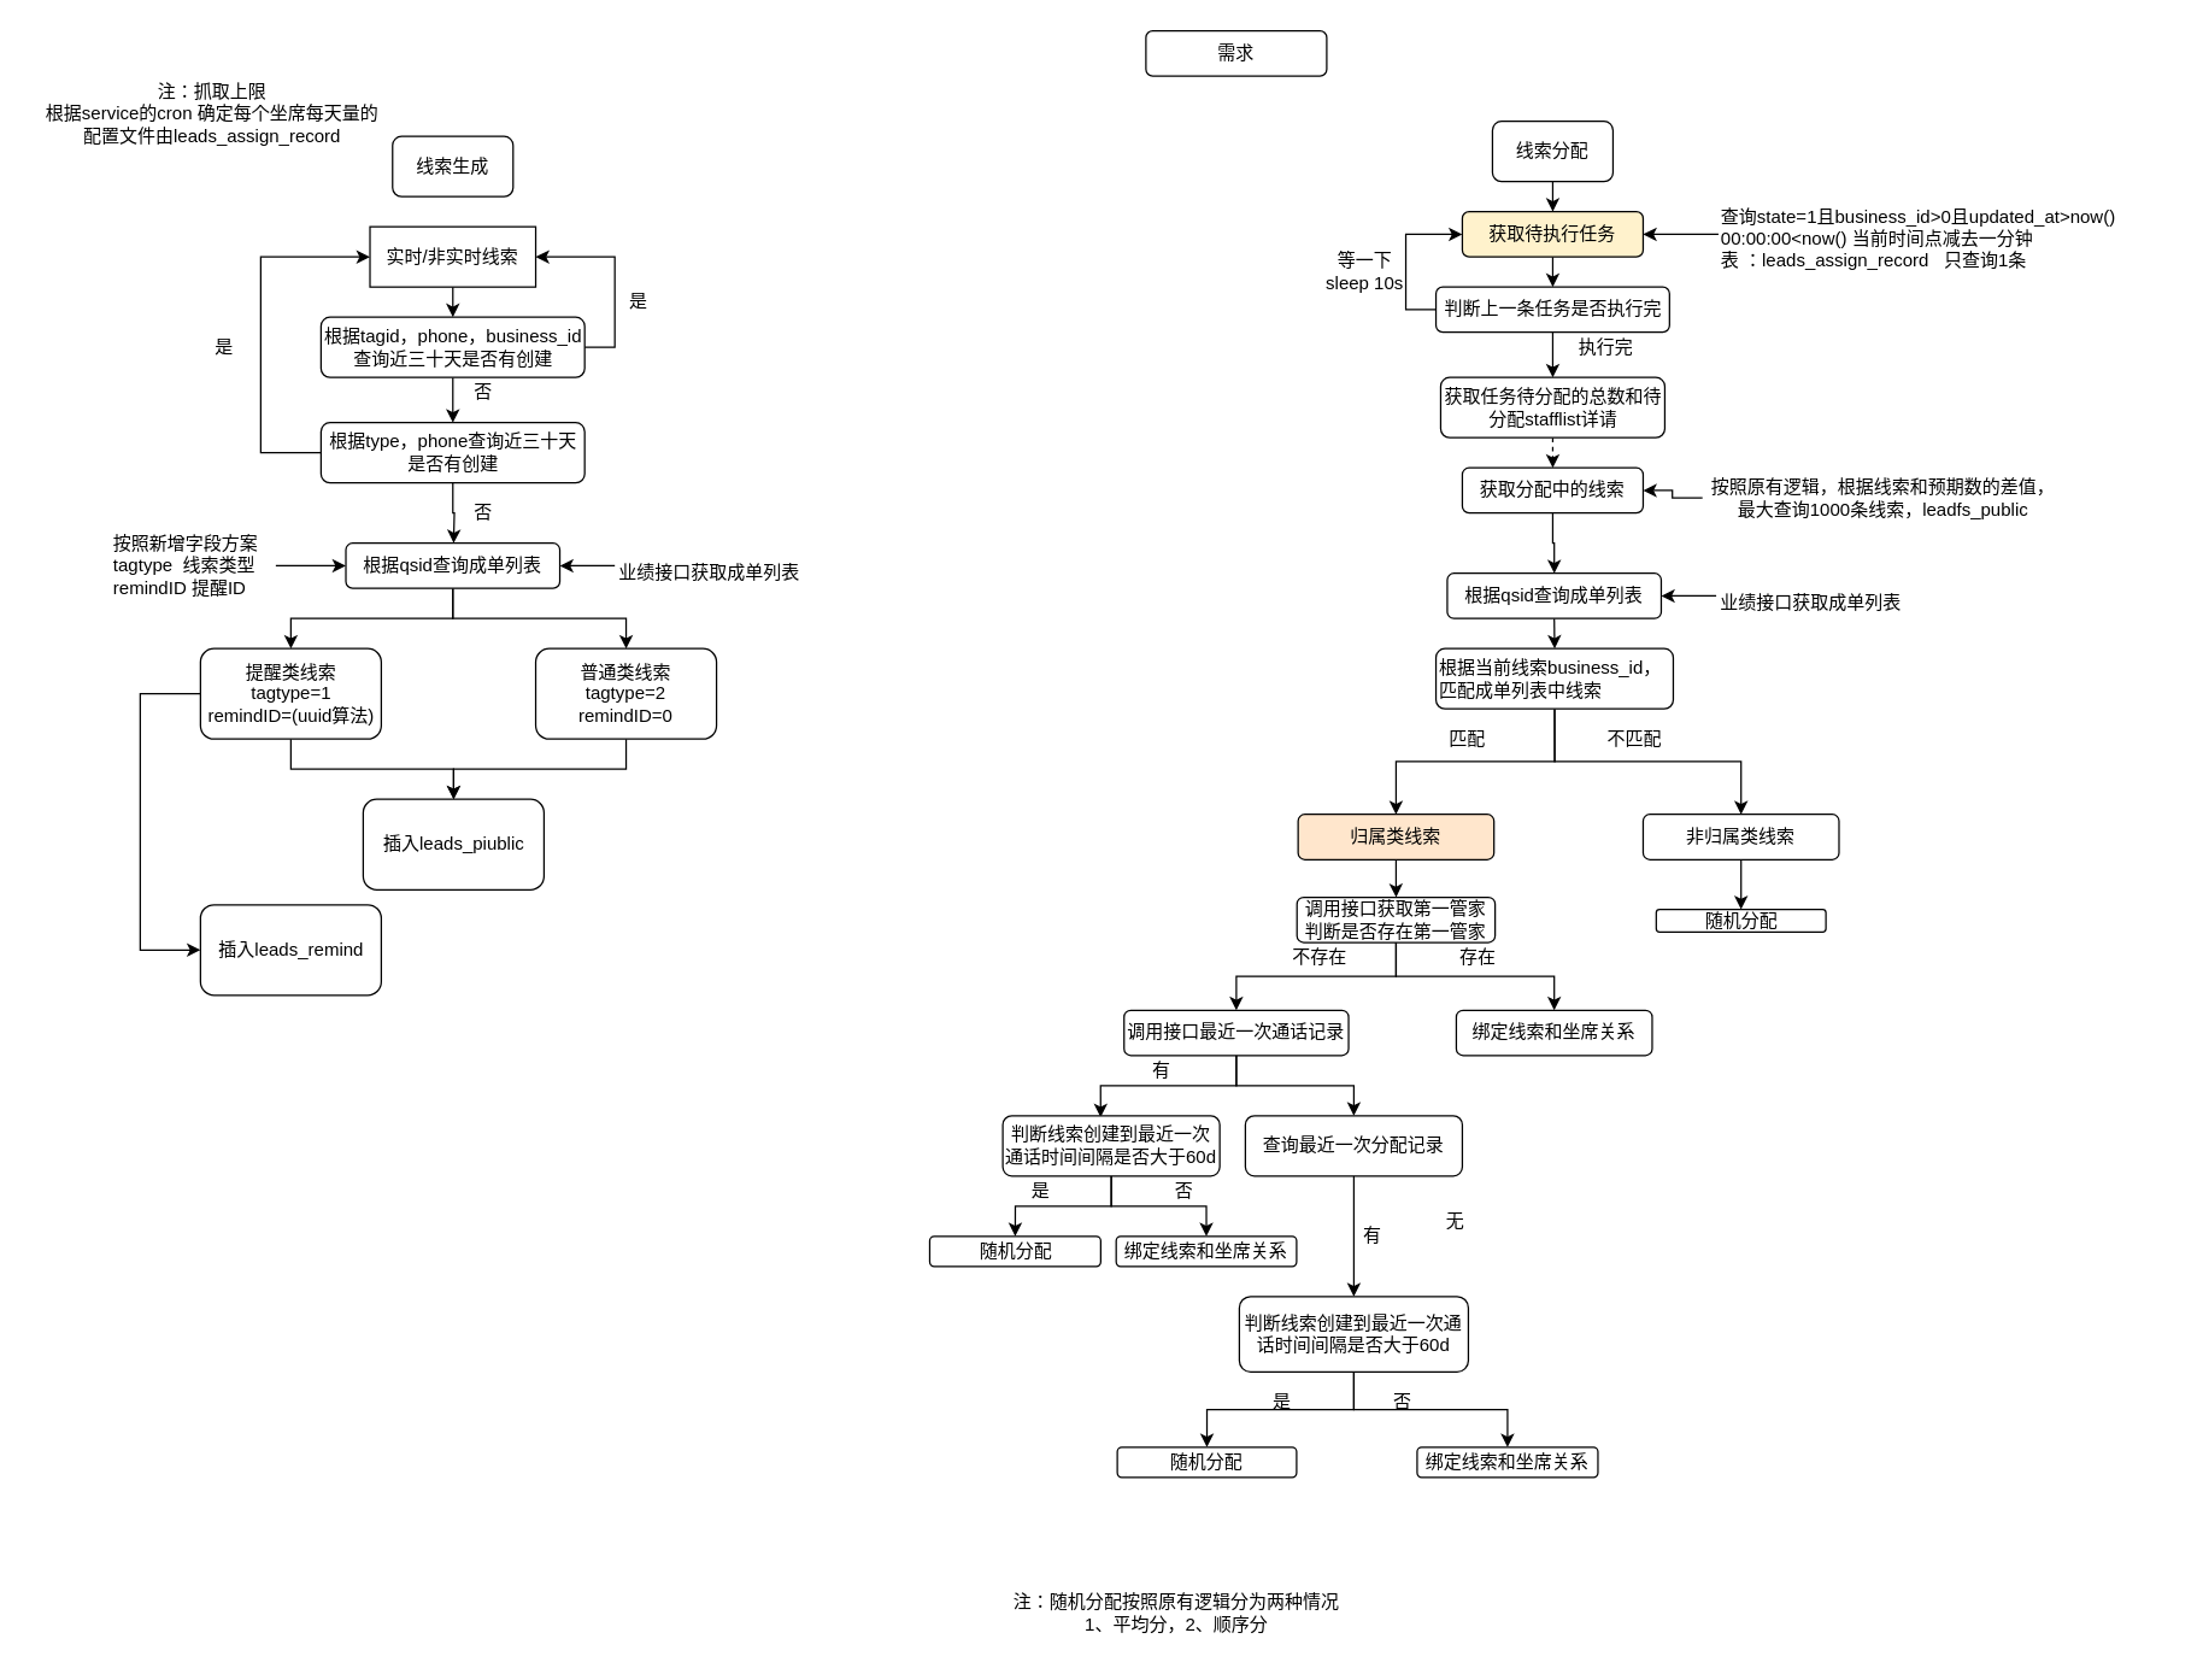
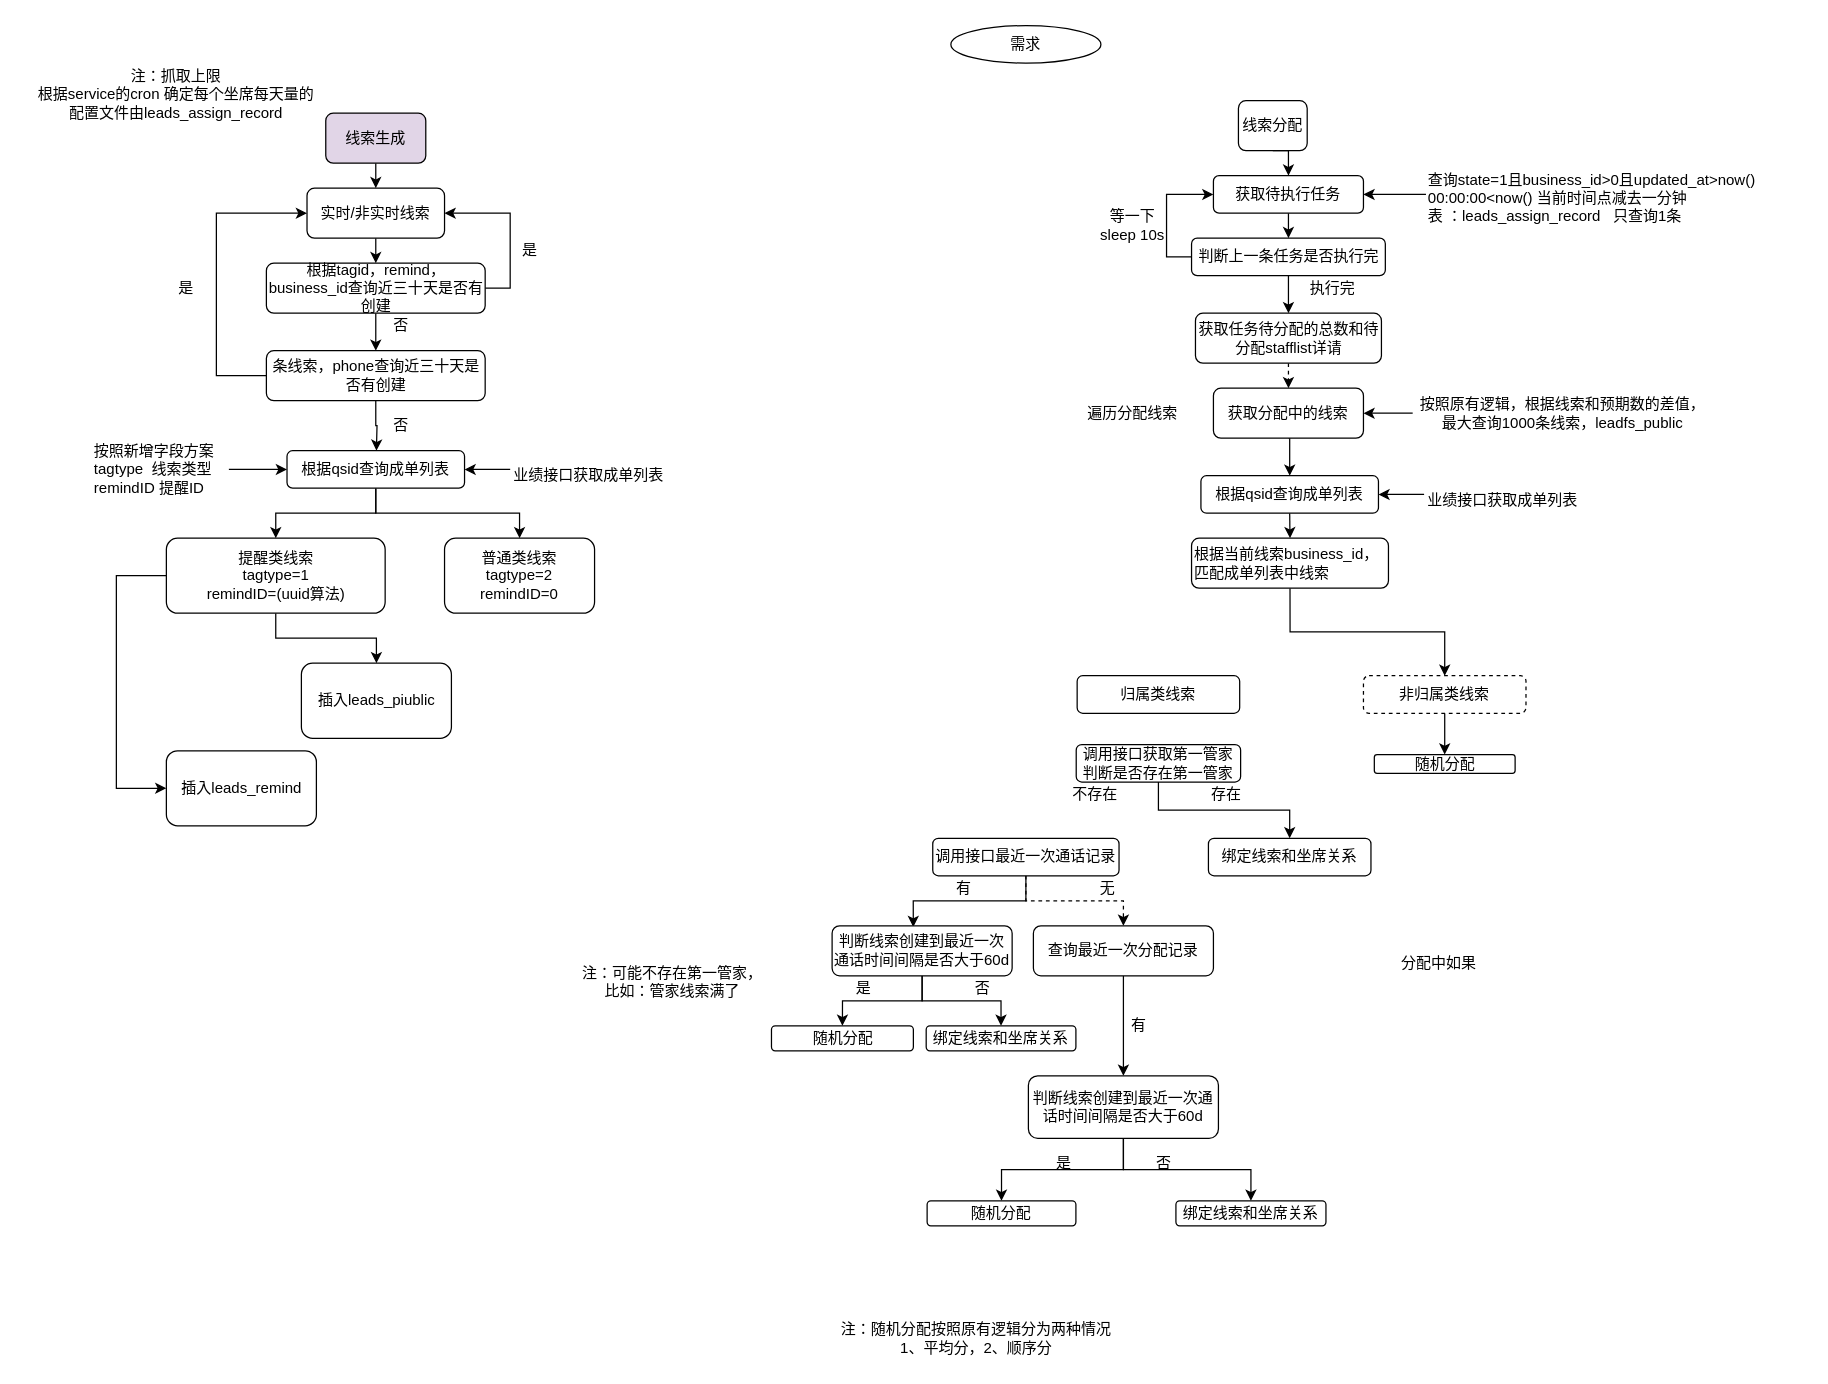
- <mxCell id="2" value="需求" style="rounded=1;whiteSpace=wrap;html=1;" vertex="1" parent="1"><mxGeometry x="760" y="20" width="120" height="30" as="geometry" /></mxCell>
+ <mxCell id="2" value="需求" style="ellipse;whiteSpace=wrap;html=1;" vertex="1" parent="1"><mxGeometry x="760" y="20" width="120" height="30" as="geometry" /></mxCell>
- <mxCell id="6" value="线索分配" style="rounded=1;whiteSpace=wrap;html=1;" vertex="1" parent="1"><mxGeometry x="990" y="80" width="80" height="40" as="geometry" /></mxCell>
+ <mxCell id="6" value="线索分配" style="rounded=1;whiteSpace=wrap;html=1;" vertex="1" parent="1"><mxGeometry x="990" y="80" width="55" height="40" as="geometry" /></mxCell>
- <mxCell id="4" value="线索生成" style="rounded=1;whiteSpace=wrap;html=1;" vertex="1" parent="1"><mxGeometry x="260" y="90" width="80" height="40" as="geometry" /></mxCell>
+ <mxCell id="4" value="线索生成" style="rounded=1;whiteSpace=wrap;html=1;fillColor=#e1d5e7;" vertex="1" parent="1"><mxGeometry x="260" y="90" width="80" height="40" as="geometry" /></mxCell>
+ <mxCell id="3" style="edgeStyle=orthogonalEdgeStyle;rounded=0;orthogonalLoop=1;jettySize=auto;html=1;exitX=0.5;exitY=1;exitDx=0;exitDy=0;entryX=0.5;entryY=0;entryDx=0;entryDy=0;" edge="1" parent="1" source="4" target="8"><mxGeometry relative="1" as="geometry" /></mxCell>
- <mxCell id="35" value="获取待执行任务" style="rounded=1;whiteSpace=wrap;html=1;fillColor=#fff2cc;" vertex="1" parent="1"><mxGeometry x="970" y="140" width="120" height="30" as="geometry" /></mxCell>
+ <mxCell id="35" value="获取待执行任务" style="rounded=1;whiteSpace=wrap;html=1;" vertex="1" parent="1"><mxGeometry x="970" y="140" width="120" height="30" as="geometry" /></mxCell>
- <mxCell id="8" value="实时/非实时线索" style="whiteSpace=wrap;html=1;rounded=0;" vertex="1" parent="1"><mxGeometry x="245" y="150" width="110" height="40" as="geometry" /></mxCell>
+ <mxCell id="8" value="实时/非实时线索" style="rounded=1;whiteSpace=wrap;html=1;" vertex="1" parent="1"><mxGeometry x="245" y="150" width="110" height="40" as="geometry" /></mxCell>
- <mxCell id="11" value="根据tagid，phone，business_id查询近三十天是否有创建" style="rounded=1;whiteSpace=wrap;html=1;" vertex="1" parent="1"><mxGeometry x="212.5" y="210" width="175" height="40" as="geometry" /></mxCell>
+ <mxCell id="11" value="根据tagid，remind，business_id查询近三十天是否有创建" style="rounded=1;whiteSpace=wrap;html=1;" vertex="1" parent="1"><mxGeometry x="212.5" y="210" width="175" height="40" as="geometry" /></mxCell>
- <mxCell id="16" value="根据type，phone查询近三十天是否有创建" style="rounded=1;whiteSpace=wrap;html=1;" vertex="1" parent="1"><mxGeometry x="212.5" y="280" width="175" height="40" as="geometry" /></mxCell>
+ <mxCell id="16" value="条线索，phone查询近三十天是否有创建" style="rounded=1;whiteSpace=wrap;html=1;" vertex="1" parent="1"><mxGeometry x="212.5" y="280" width="175" height="40" as="geometry" /></mxCell>
- <mxCell id="46" value="获取分配中的线索" style="rounded=1;whiteSpace=wrap;html=1;" vertex="1" parent="1"><mxGeometry x="970" y="310" width="120" height="30" as="geometry" /></mxCell>
+ <mxCell id="46" value="获取分配中的线索" style="rounded=1;whiteSpace=wrap;html=1;" vertex="1" parent="1"><mxGeometry x="970" y="310" width="120" height="40" as="geometry" /></mxCell>
+ <mxCell id="47" value="&lt;span&gt;遍历分配线索&lt;/span&gt;" style="text;html=1;align=center;verticalAlign=middle;resizable=0;points=[];autosize=1;" vertex="1" parent="1"><mxGeometry x="860" y="320" width="90" height="20" as="geometry" /></mxCell>
- <mxCell id="27" value="提醒类线索&lt;br&gt;tagtype=1&lt;br&gt;&lt;span style=&quot;text-align: left&quot;&gt;remindID=(uuid算法)&lt;/span&gt;" style="rounded=1;whiteSpace=wrap;html=1;" vertex="1" parent="1"><mxGeometry x="132.5" y="430" width="120" height="60" as="geometry" /></mxCell>
+ <mxCell id="27" value="提醒类线索&lt;br&gt;tagtype=1&lt;br&gt;&lt;span style=&quot;text-align: left&quot;&gt;remindID=(uuid算法)&lt;/span&gt;" style="rounded=1;whiteSpace=wrap;html=1;" vertex="1" parent="1"><mxGeometry x="132.5" y="430" width="175" height="60" as="geometry" /></mxCell>
- <mxCell id="61" value="匹配" style="text;html=1;align=center;verticalAlign=middle;resizable=0;points=[];autosize=1;" vertex="1" parent="1"><mxGeometry x="952.5" y="480" width="40" height="20" as="geometry" /></mxCell>
- <mxCell id="62" value="不匹配" style="text;html=1;align=center;verticalAlign=middle;resizable=0;points=[];autosize=1;" vertex="1" parent="1"><mxGeometry x="1059.38" y="480" width="50" height="20" as="geometry" /></mxCell>
- <mxCell id="54" style="edgeStyle=orthogonalEdgeStyle;rounded=0;orthogonalLoop=1;jettySize=auto;html=1;exitX=0.5;exitY=1;exitDx=0;exitDy=0;" edge="1" parent="1" source="56" target="58"><mxGeometry relative="1" as="geometry" /></mxCell>
- <mxCell id="28" style="edgeStyle=orthogonalEdgeStyle;rounded=0;orthogonalLoop=1;jettySize=auto;html=1;exitX=0.5;exitY=1;exitDx=0;exitDy=0;entryX=0.5;entryY=0;entryDx=0;entryDy=0;" edge="1" parent="1" source="29" target="30"><mxGeometry relative="1" as="geometry" /></mxCell>
- <mxCell id="58" value="归属类线索" style="rounded=1;whiteSpace=wrap;html=1;fillColor=#ffe6cc;" vertex="1" parent="1"><mxGeometry x="861" y="540" width="130" height="30" as="geometry" /></mxCell>
+ <mxCell id="58" value="归属类线索" style="rounded=1;whiteSpace=wrap;html=1;" vertex="1" parent="1"><mxGeometry x="861" y="540" width="130" height="30" as="geometry" /></mxCell>
- <mxCell id="60" value="&lt;span&gt;非归属类线索&lt;/span&gt;" style="rounded=1;whiteSpace=wrap;html=1;" vertex="1" parent="1"><mxGeometry x="1090" y="540" width="130" height="30" as="geometry" /></mxCell>
+ <mxCell id="60" value="&lt;span&gt;非归属类线索&lt;/span&gt;" style="rounded=1;whiteSpace=wrap;html=1;dashed=1;" vertex="1" parent="1"><mxGeometry x="1090" y="540" width="130" height="30" as="geometry" /></mxCell>
- <mxCell id="57" value="" style="edgeStyle=orthogonalEdgeStyle;rounded=0;orthogonalLoop=1;jettySize=auto;html=1;" edge="1" parent="1" source="58" target="65"><mxGeometry relative="1" as="geometry" /></mxCell>
- <mxCell id="64" style="edgeStyle=orthogonalEdgeStyle;rounded=0;orthogonalLoop=1;jettySize=auto;html=1;exitX=0.5;exitY=1;exitDx=0;exitDy=0;entryX=0.5;entryY=0;entryDx=0;entryDy=0;" edge="1" parent="1" source="65" target="74"><mxGeometry relative="1" as="geometry" /></mxCell>
- <mxCell id="73" style="edgeStyle=orthogonalEdgeStyle;rounded=0;orthogonalLoop=1;jettySize=auto;html=1;exitX=0.5;exitY=1;exitDx=0;exitDy=0;" edge="1" parent="1" source="74" target="79"><mxGeometry relative="1" as="geometry" /></mxCell>
+ <mxCell id="73" style="edgeStyle=orthogonalEdgeStyle;rounded=0;orthogonalLoop=1;jettySize=auto;html=1;exitX=0.5;exitY=1;exitDx=0;exitDy=0;dashed=1;" edge="1" parent="1" source="74" target="79"><mxGeometry relative="1" as="geometry" /></mxCell>
+ <mxCell id="94" value="分配中如果" style="text;html=1;align=center;verticalAlign=middle;resizable=0;points=[];autosize=1;" vertex="1" parent="1"><mxGeometry x="1110" y="760" width="80" height="20" as="geometry" /></mxCell>
+ <mxCell id="68" value="注：可能不存在第一管家，&lt;br&gt;比如：管家线索满了" style="text;html=1;align=center;verticalAlign=middle;resizable=0;points=[];autosize=1;" vertex="1" parent="1"><mxGeometry x="456.5" y="770" width="160" height="30" as="geometry" /></mxCell>
- <mxCell id="81" value="无" style="text;html=1;align=center;verticalAlign=middle;resizable=0;points=[];autosize=1;" vertex="1" parent="1"><mxGeometry x="950" y="800" width="30" height="20" as="geometry" /></mxCell>
+ <mxCell id="81" value="无" style="text;html=1;align=center;verticalAlign=middle;resizable=0;points=[];autosize=1;" vertex="1" parent="1"><mxGeometry x="870" y="700" width="30" height="20" as="geometry" /></mxCell>
